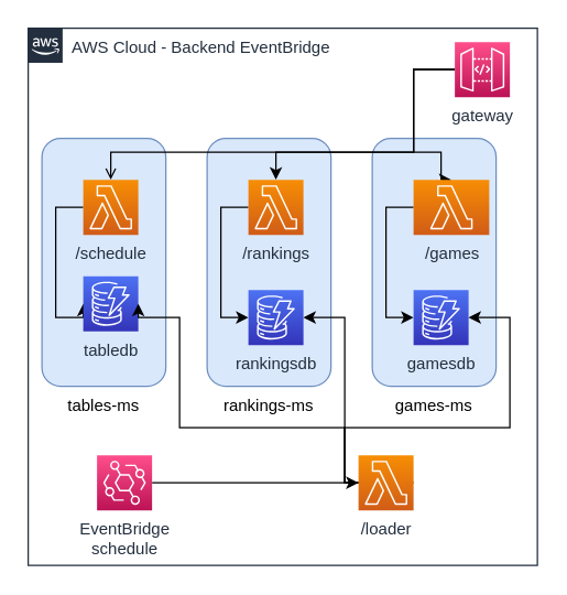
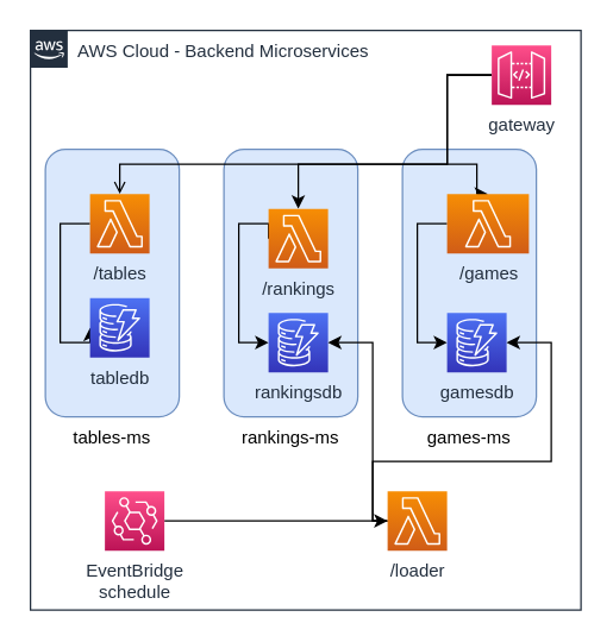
- <mxCell id="2" value="AWS Cloud - Backend EventBridge" style="points=[[0,0],[0.25,0],[0.5,0],[0.75,0],[1,0],[1,0.25],[1,0.5],[1,0.75],[1,1],[0.75,1],[0.5,1],[0.25,1],[0,1],[0,0.75],[0,0.5],[0,0.25]];outlineConnect=0;gradientColor=none;html=1;whiteSpace=wrap;fontSize=12;fontStyle=0;container=1;pointerEvents=0;collapsible=0;recursiveResize=0;shape=mxgraph.aws4.group;grIcon=mxgraph.aws4.group_aws_cloud_alt;strokeColor=#232F3E;fillColor=default;verticalAlign=top;align=left;spacingLeft=30;fontColor=#232F3E;dashed=0;" vertex="1" parent="1"><mxGeometry x="20" y="20" width="370" height="390" as="geometry" /></mxCell>
+ <mxCell id="2" value="AWS Cloud - Backend Microservices" style="points=[[0,0],[0.25,0],[0.5,0],[0.75,0],[1,0],[1,0.25],[1,0.5],[1,0.75],[1,1],[0.75,1],[0.5,1],[0.25,1],[0,1],[0,0.75],[0,0.5],[0,0.25]];outlineConnect=0;gradientColor=none;html=1;whiteSpace=wrap;fontSize=12;fontStyle=0;container=1;pointerEvents=0;collapsible=0;recursiveResize=0;shape=mxgraph.aws4.group;grIcon=mxgraph.aws4.group_aws_cloud_alt;strokeColor=#232F3E;fillColor=default;verticalAlign=top;align=left;spacingLeft=30;fontColor=#232F3E;dashed=0;" vertex="1" parent="1"><mxGeometry x="20" y="20" width="370" height="390" as="geometry" /></mxCell>
- <mxCell id="14" value="/rankings" style="sketch=0;points=[[0,0,0],[0.25,0,0],[0.5,0,0],[0.75,0,0],[1,0,0],[0,1,0],[0.25,1,0],[0.5,1,0],[0.75,1,0],[1,1,0],[0,0.25,0],[0,0.5,0],[0,0.75,0],[1,0.25,0],[1,0.5,0],[1,0.75,0]];outlineConnect=0;fontColor=#232F3E;gradientColor=#F78E04;gradientDirection=north;fillColor=#D05C17;strokeColor=#ffffff;dashed=0;verticalLabelPosition=bottom;verticalAlign=top;align=center;html=1;fontSize=12;fontStyle=0;aspect=fixed;shape=mxgraph.aws4.resourceIcon;resIcon=mxgraph.aws4.lambda;" vertex="1" parent="2"><mxGeometry x="160" y="110" width="40" height="40" as="geometry" /></mxCell>
+ <mxCell id="14" value="/rankings" style="sketch=0;points=[[0,0,0],[0.25,0,0],[0.5,0,0],[0.75,0,0],[1,0,0],[0,1,0],[0.25,1,0],[0.5,1,0],[0.75,1,0],[1,1,0],[0,0.25,0],[0,0.5,0],[0,0.75,0],[1,0.25,0],[1,0.5,0],[1,0.75,0]];outlineConnect=0;fontColor=#232F3E;gradientColor=#F78E04;gradientDirection=north;fillColor=#D05C17;strokeColor=#ffffff;dashed=0;verticalLabelPosition=bottom;verticalAlign=top;align=center;html=1;fontSize=12;fontStyle=0;aspect=fixed;shape=mxgraph.aws4.resourceIcon;resIcon=mxgraph.aws4.lambda;" vertex="1" parent="2"><mxGeometry x="160" y="120" width="40" height="40" as="geometry" /></mxCell>
- <mxCell id="11" value="/schedule" style="sketch=0;points=[[0,0,0],[0.25,0,0],[0.5,0,0],[0.75,0,0],[1,0,0],[0,1,0],[0.25,1,0],[0.5,1,0],[0.75,1,0],[1,1,0],[0,0.25,0],[0,0.5,0],[0,0.75,0],[1,0.25,0],[1,0.5,0],[1,0.75,0]];outlineConnect=0;fontColor=#232F3E;gradientColor=#F78E04;gradientDirection=north;fillColor=#D05C17;strokeColor=#ffffff;dashed=0;verticalLabelPosition=bottom;verticalAlign=top;align=center;html=1;fontSize=12;fontStyle=0;aspect=fixed;shape=mxgraph.aws4.resourceIcon;resIcon=mxgraph.aws4.lambda;" vertex="1" parent="2"><mxGeometry x="40" y="110" width="40" height="40" as="geometry" /></mxCell>
+ <mxCell id="11" value="/tables" style="sketch=0;points=[[0,0,0],[0.25,0,0],[0.5,0,0],[0.75,0,0],[1,0,0],[0,1,0],[0.25,1,0],[0.5,1,0],[0.75,1,0],[1,1,0],[0,0.25,0],[0,0.5,0],[0,0.75,0],[1,0.25,0],[1,0.5,0],[1,0.75,0]];outlineConnect=0;fontColor=#232F3E;gradientColor=#F78E04;gradientDirection=north;fillColor=#D05C17;strokeColor=#ffffff;dashed=0;verticalLabelPosition=bottom;verticalAlign=top;align=center;html=1;fontSize=12;fontStyle=0;aspect=fixed;shape=mxgraph.aws4.resourceIcon;resIcon=mxgraph.aws4.lambda;" vertex="1" parent="2"><mxGeometry x="40" y="110" width="40" height="40" as="geometry" /></mxCell>
- <mxCell id="21" style="edgeStyle=orthogonalEdgeStyle;rounded=0;orthogonalLoop=1;jettySize=auto;html=1;entryX=1;entryY=0.5;entryDx=0;entryDy=0;entryPerimeter=0;exitX=1;exitY=0.5;exitDx=0;exitDy=0;exitPerimeter=0;" edge="1" parent="2" source="24" target="12"><mxGeometry relative="1" as="geometry"><Array as="points"><mxPoint x="230" y="330" /><mxPoint x="230" y="290" /><mxPoint x="110" y="290" /><mxPoint x="110" y="210" /></Array></mxGeometry></mxCell>
